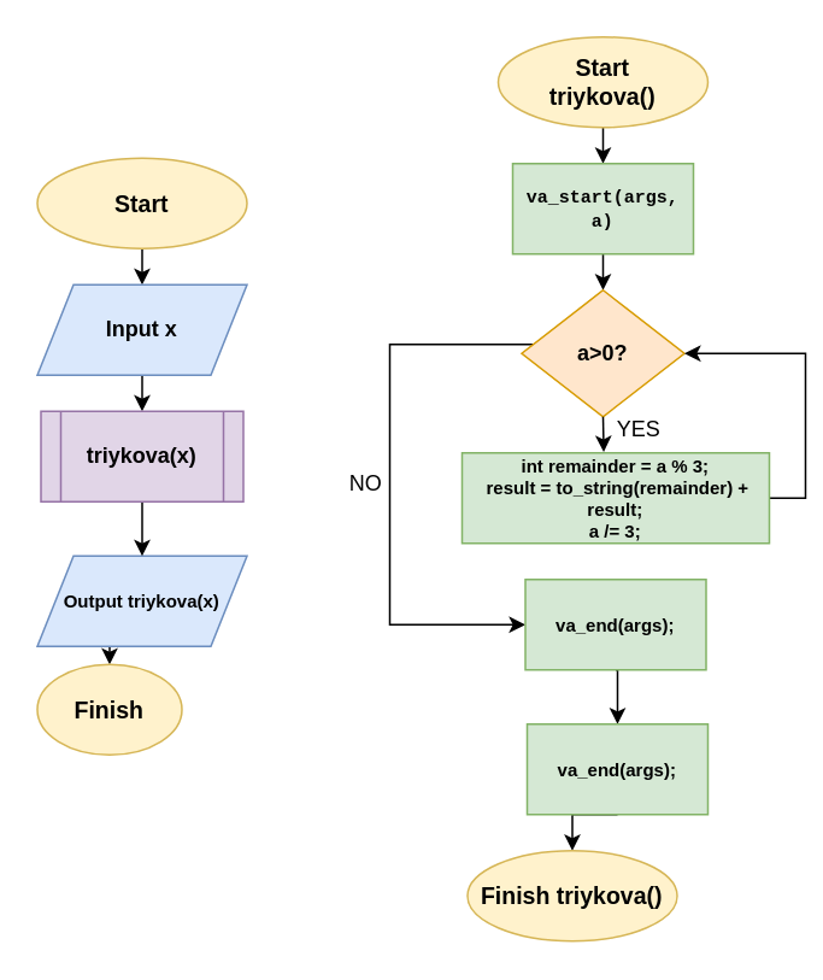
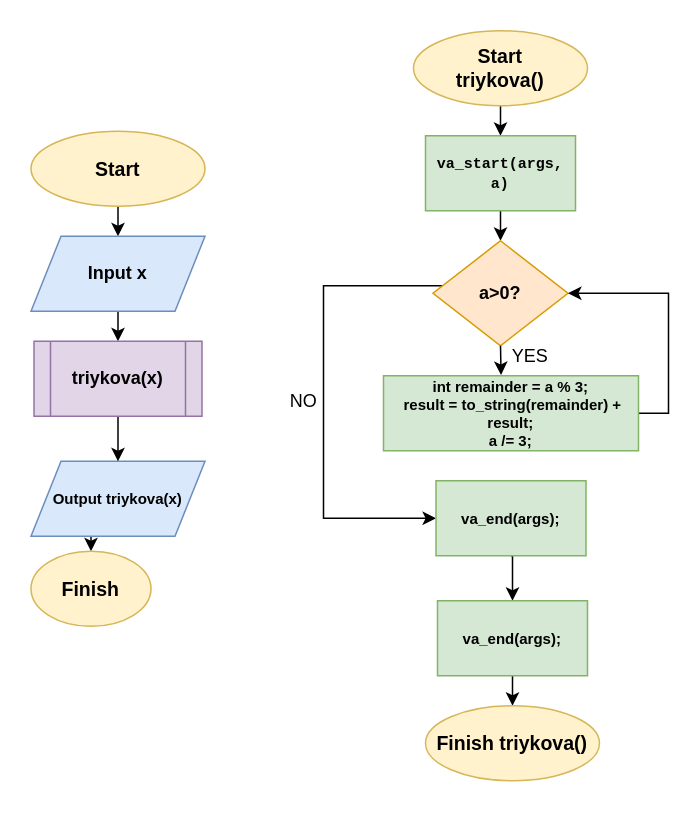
- <mxCell id="24" value="&lt;b&gt;&lt;font style=&quot;font-size: 13px;&quot;&gt;Finish triykova()&lt;br&gt;&lt;/font&gt;&lt;/b&gt;" style="ellipse;whiteSpace=wrap;html=1;fillColor=#fff2cc;strokeColor=#d6b656;" vertex="1" parent="1"><mxGeometry x="258" y="470" width="116" height="50" as="geometry" /></mxCell>
+ <mxCell id="24" value="&lt;b&gt;&lt;font style=&quot;font-size: 13px;&quot;&gt;Finish triykova()&lt;br&gt;&lt;/font&gt;&lt;/b&gt;" style="ellipse;whiteSpace=wrap;html=1;fillColor=#fff2cc;strokeColor=#d6b656;" vertex="1" parent="1"><mxGeometry x="283" y="470" width="116" height="50" as="geometry" /></mxCell>
